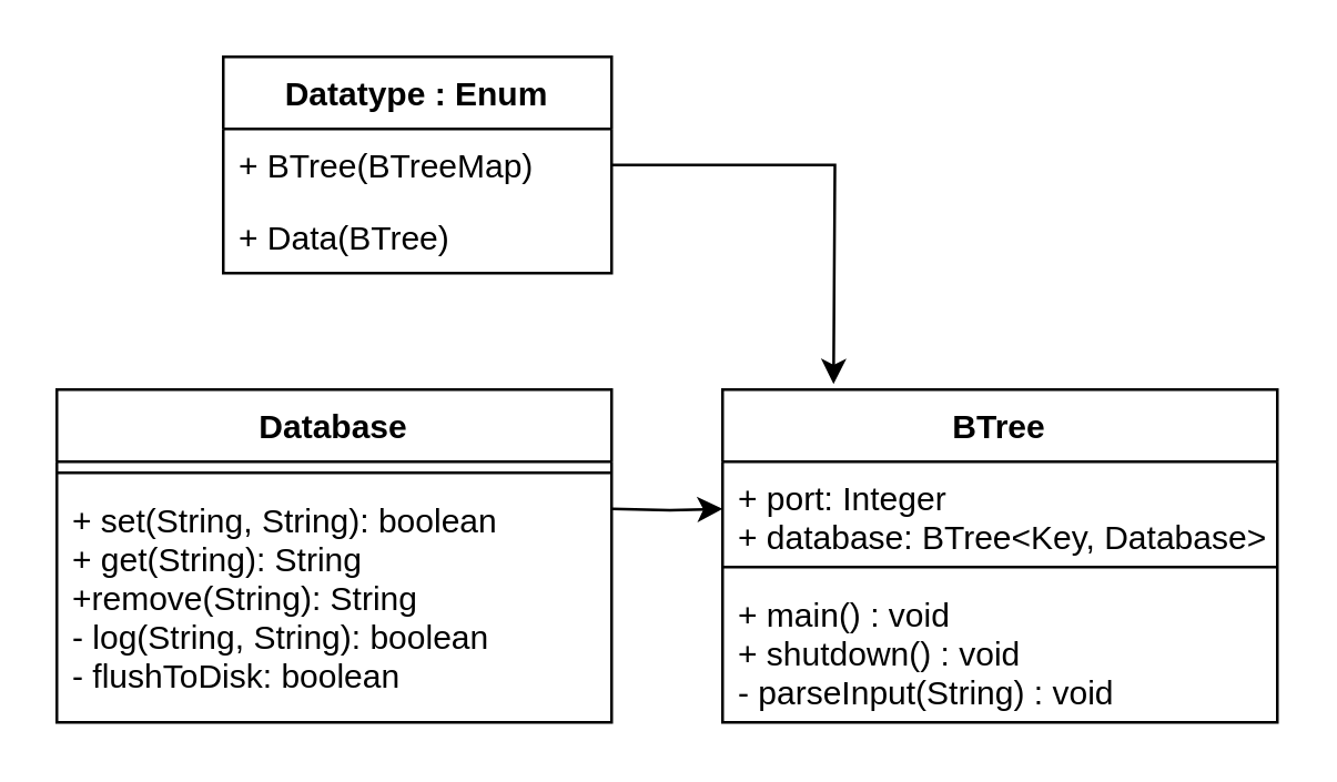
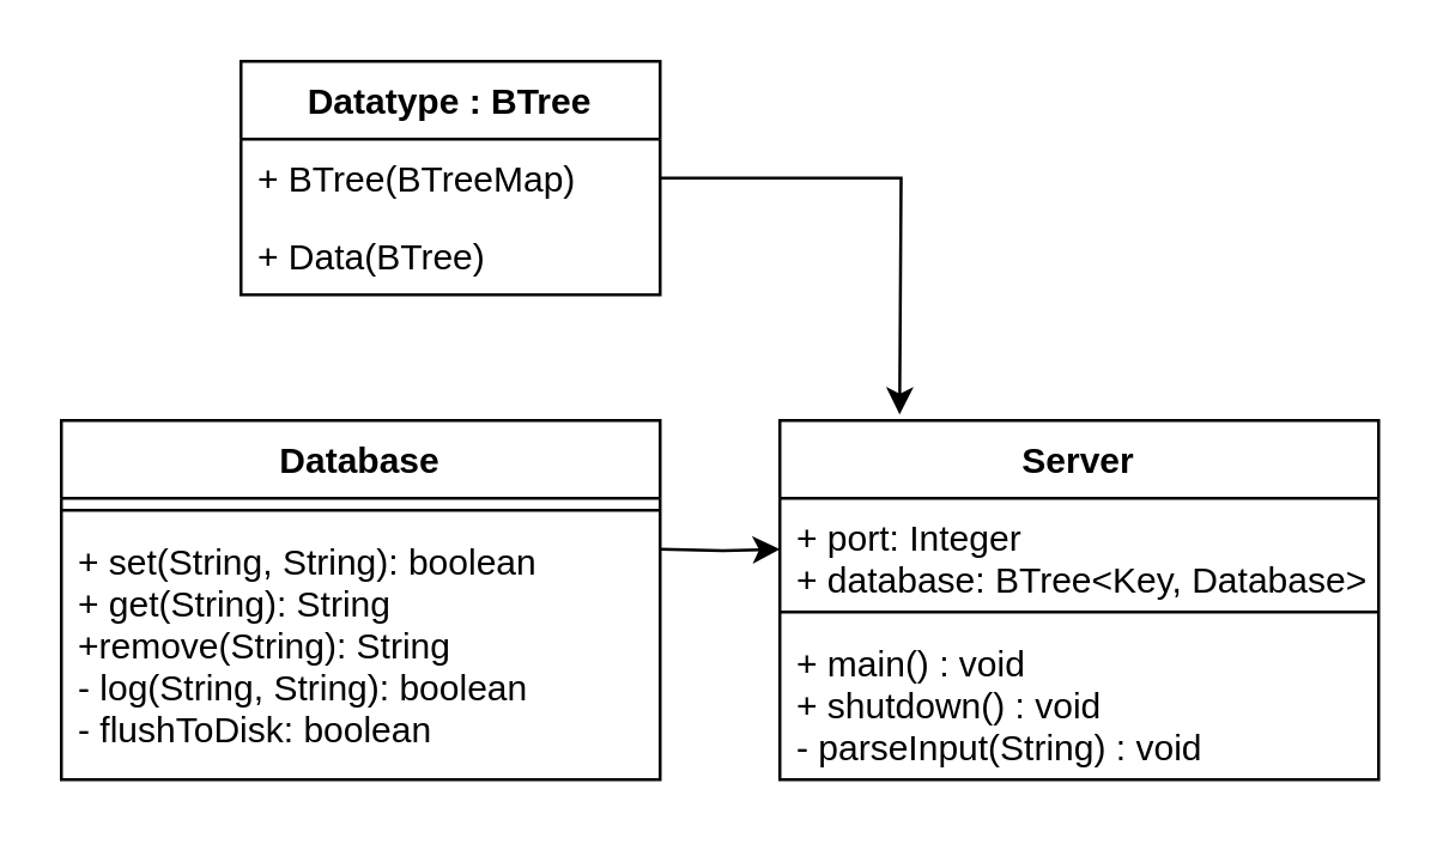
- <mxCell id="11" value="Datatype : Enum" style="swimlane;fontStyle=1;childLayout=stackLayout;horizontal=1;startSize=26;fillColor=none;horizontalStack=0;resizeParent=1;resizeParentMax=0;resizeLast=0;collapsible=1;marginBottom=0;" vertex="1" parent="1"><mxGeometry x="80" y="20" width="140" height="78" as="geometry" /></mxCell>
+ <mxCell id="11" value="Datatype : BTree" style="swimlane;fontStyle=1;childLayout=stackLayout;horizontal=1;startSize=26;fillColor=none;horizontalStack=0;resizeParent=1;resizeParentMax=0;resizeLast=0;collapsible=1;marginBottom=0;" vertex="1" parent="1"><mxGeometry x="80" y="20" width="140" height="78" as="geometry" /></mxCell>
- <mxCell id="5" value="BTree" style="swimlane;fontStyle=1;align=center;verticalAlign=top;childLayout=stackLayout;horizontal=1;startSize=26;horizontalStack=0;resizeParent=1;resizeParentMax=0;resizeLast=0;collapsible=1;marginBottom=0;" parent="1" vertex="1"><mxGeometry x="260" y="140" width="200" height="120" as="geometry" /></mxCell>
+ <mxCell id="5" value="Server" style="swimlane;fontStyle=1;align=center;verticalAlign=top;childLayout=stackLayout;horizontal=1;startSize=26;horizontalStack=0;resizeParent=1;resizeParentMax=0;resizeLast=0;collapsible=1;marginBottom=0;" parent="1" vertex="1"><mxGeometry x="260" y="140" width="200" height="120" as="geometry" /></mxCell>
